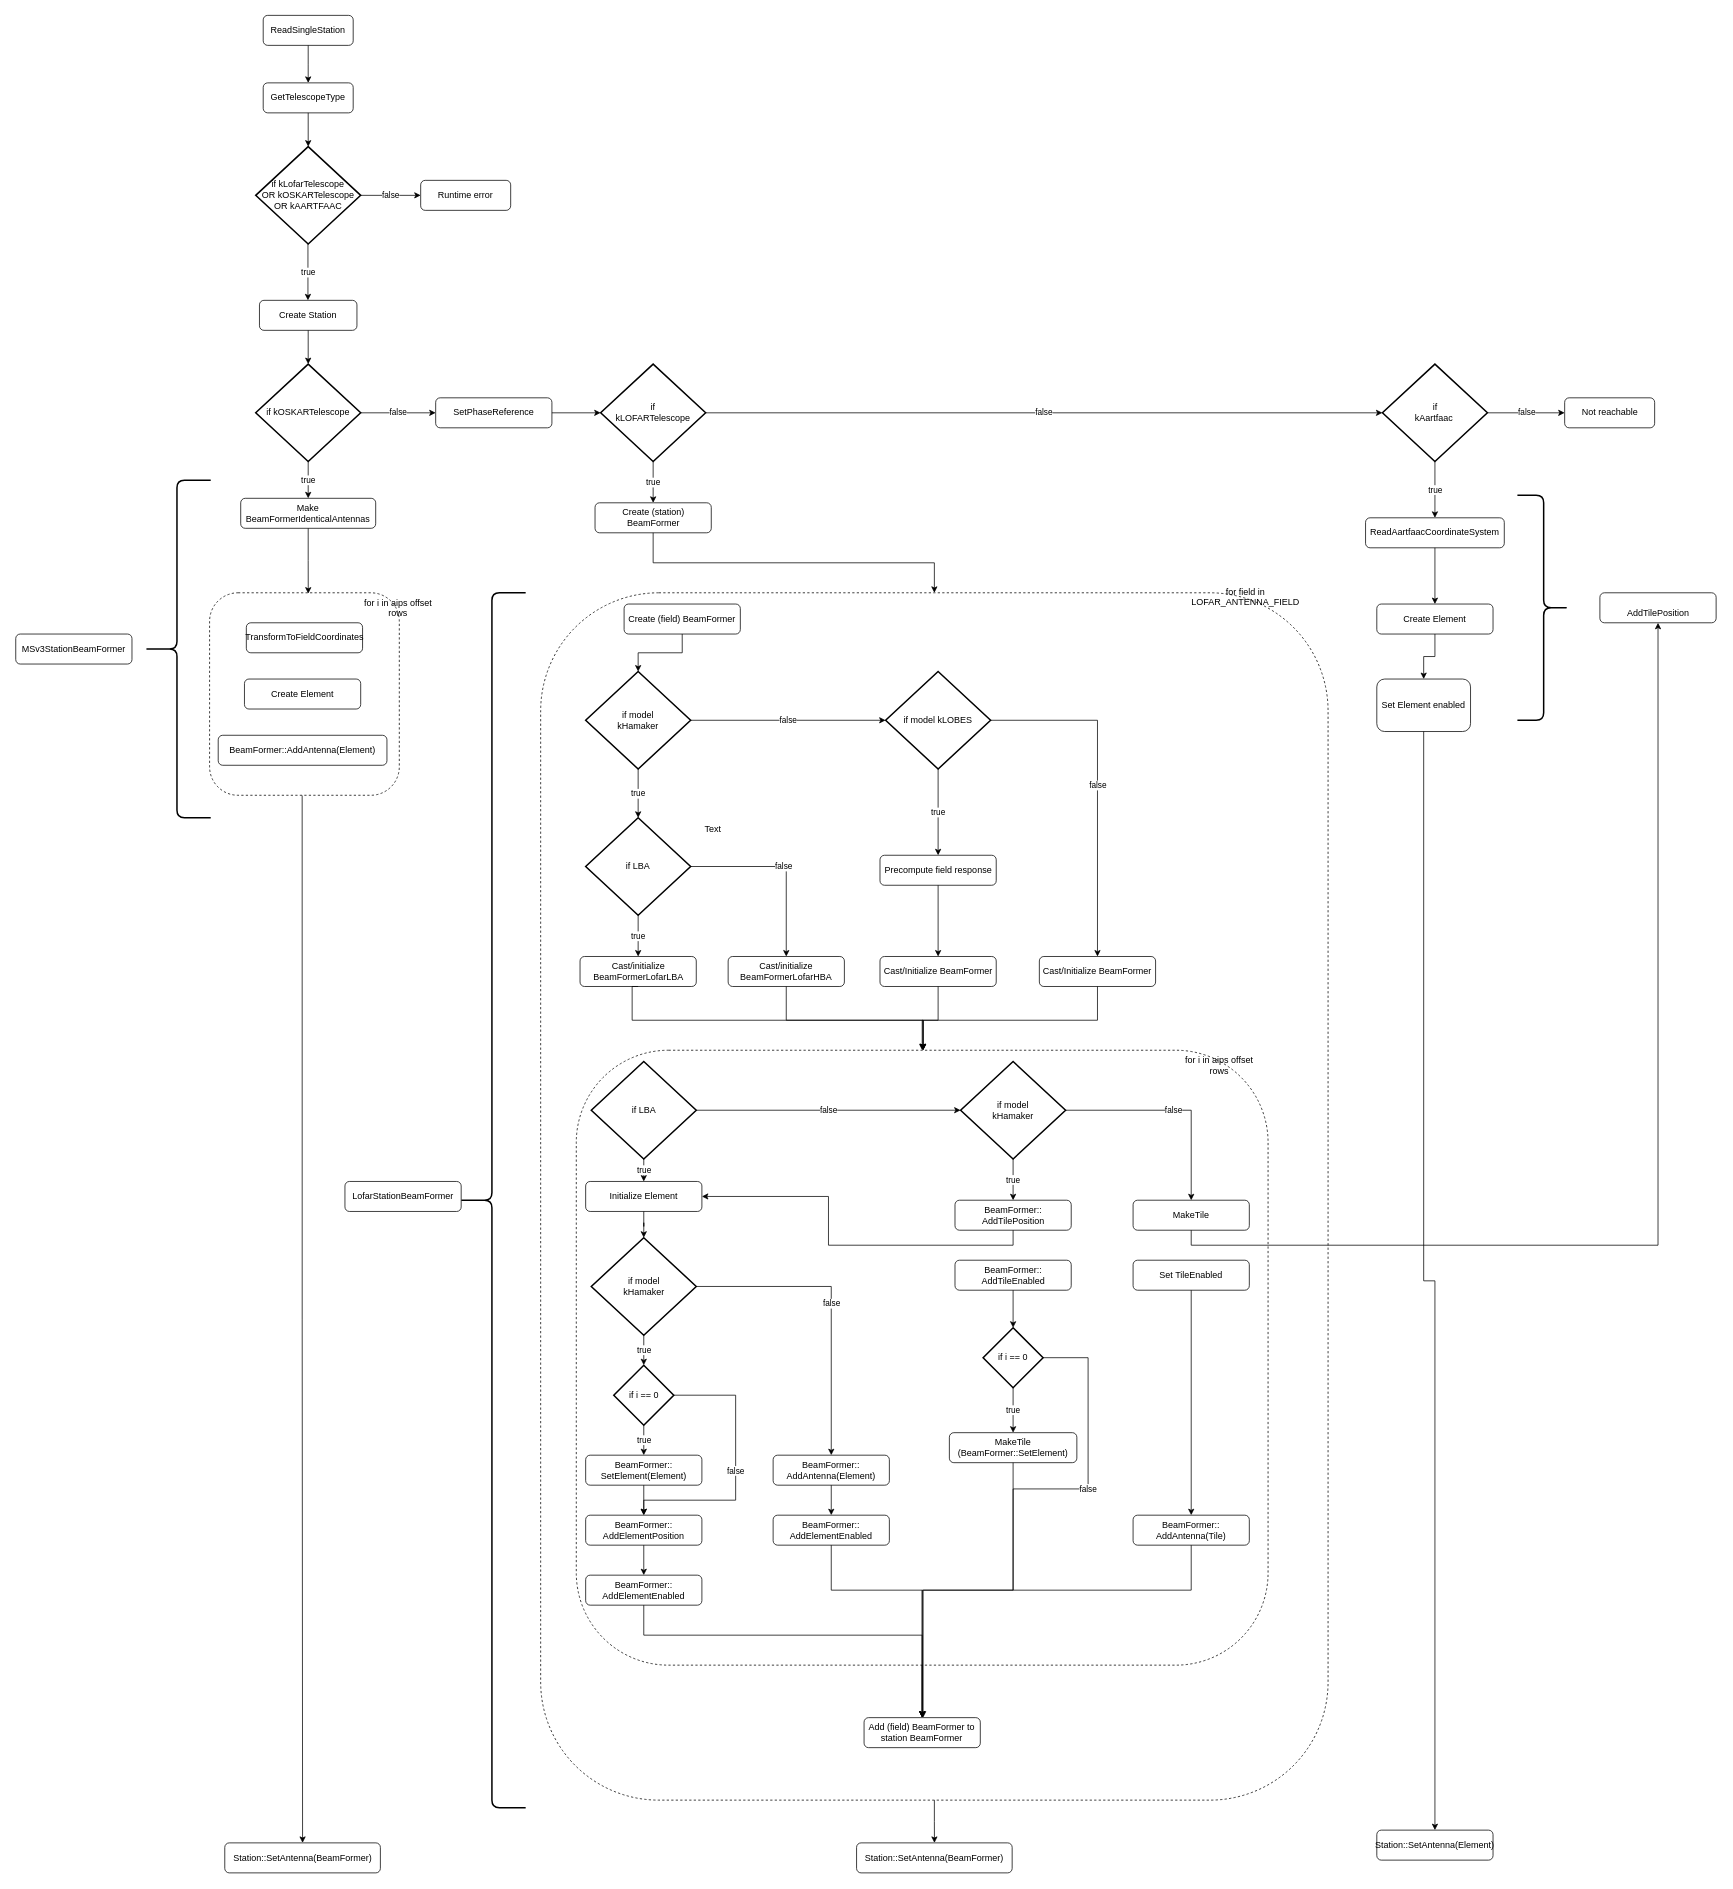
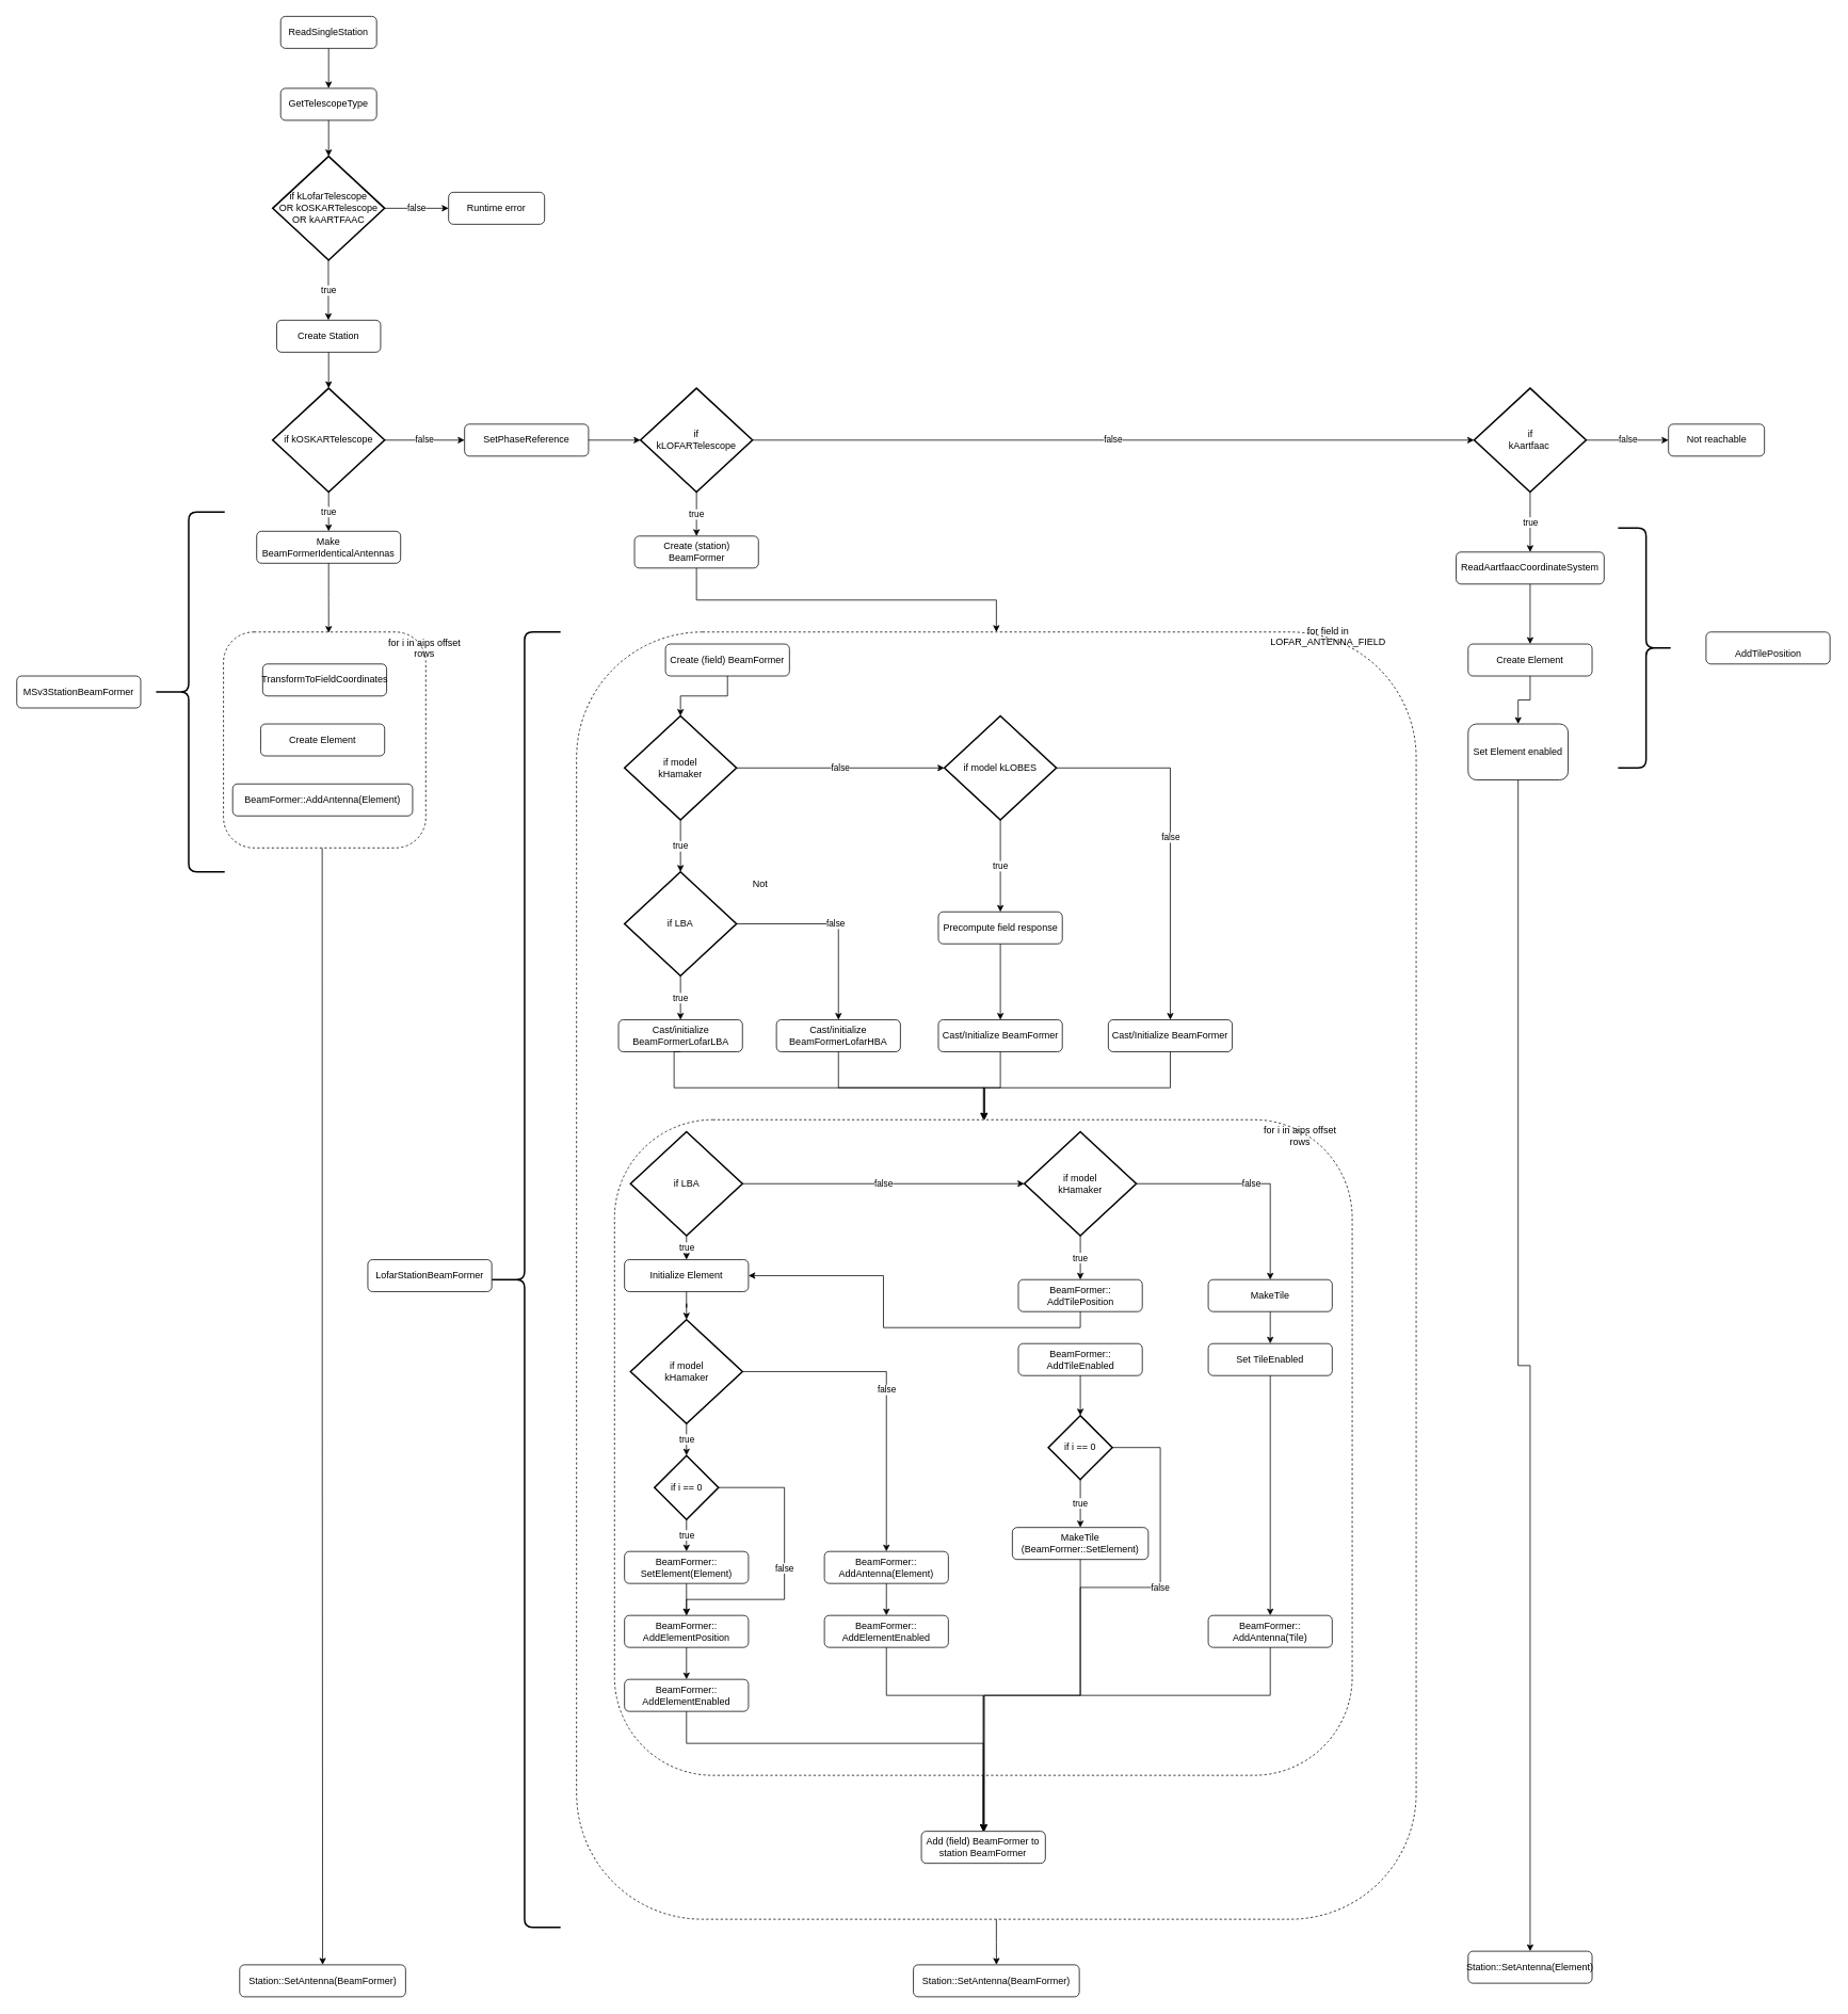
- <mxCell id="113" value="Text" style="text;html=1;strokeColor=none;fillColor=none;align=center;verticalAlign=middle;whiteSpace=wrap;rounded=0;" parent="1" vertex="1"><mxGeometry x="920" y="1090" width="60" height="30" as="geometry" /></mxCell>
+ <mxCell id="113" value="Not" style="text;html=1;strokeColor=none;fillColor=none;align=center;verticalAlign=middle;whiteSpace=wrap;rounded=0;" parent="1" vertex="1"><mxGeometry x="920" y="1090" width="60" height="30" as="geometry" /></mxCell>
- <mxCell id="100" value="" style="edgeStyle=orthogonalEdgeStyle;rounded=0;orthogonalLoop=1;jettySize=auto;html=1;exitX=0.5;exitY=1;exitDx=0;exitDy=0;" parent="1" source="51" target="115" edge="1"><mxGeometry relative="1" as="geometry"><mxPoint x="867.5" y="1625" as="sourcePoint" /><mxPoint x="867.526" y="1660" as="targetPoint" /></mxGeometry></mxCell>
+ <mxCell id="100" value="" style="edgeStyle=orthogonalEdgeStyle;rounded=0;orthogonalLoop=1;jettySize=auto;html=1;exitX=0.5;exitY=1;exitDx=0;exitDy=0;entryX=0.5;entryY=0;entryDx=0;entryDy=0;" parent="1" source="51" target="52" edge="1"><mxGeometry relative="1" as="geometry"><mxPoint x="867.5" y="1625" as="sourcePoint" /><mxPoint x="867.526" y="1660" as="targetPoint" /></mxGeometry></mxCell>
